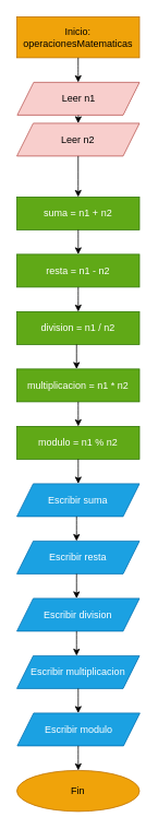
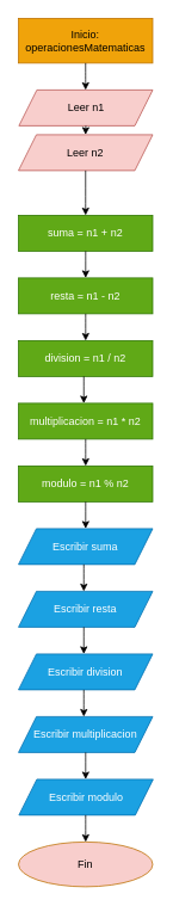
- <mxCell id="3" value="Fin" style="ellipse;whiteSpace=wrap;html=1;fillColor=#f0a30a;fontColor=#000000;strokeColor=#BD7000;" vertex="1" parent="1"><mxGeometry x="20" y="940" width="150" height="50" as="geometry" /></mxCell>
+ <mxCell id="3" value="Fin" style="ellipse;whiteSpace=wrap;html=1;fillColor=#f8cecc;fontColor=#000000;strokeColor=#BD7000;" vertex="1" parent="1"><mxGeometry x="20" y="940" width="150" height="50" as="geometry" /></mxCell>
